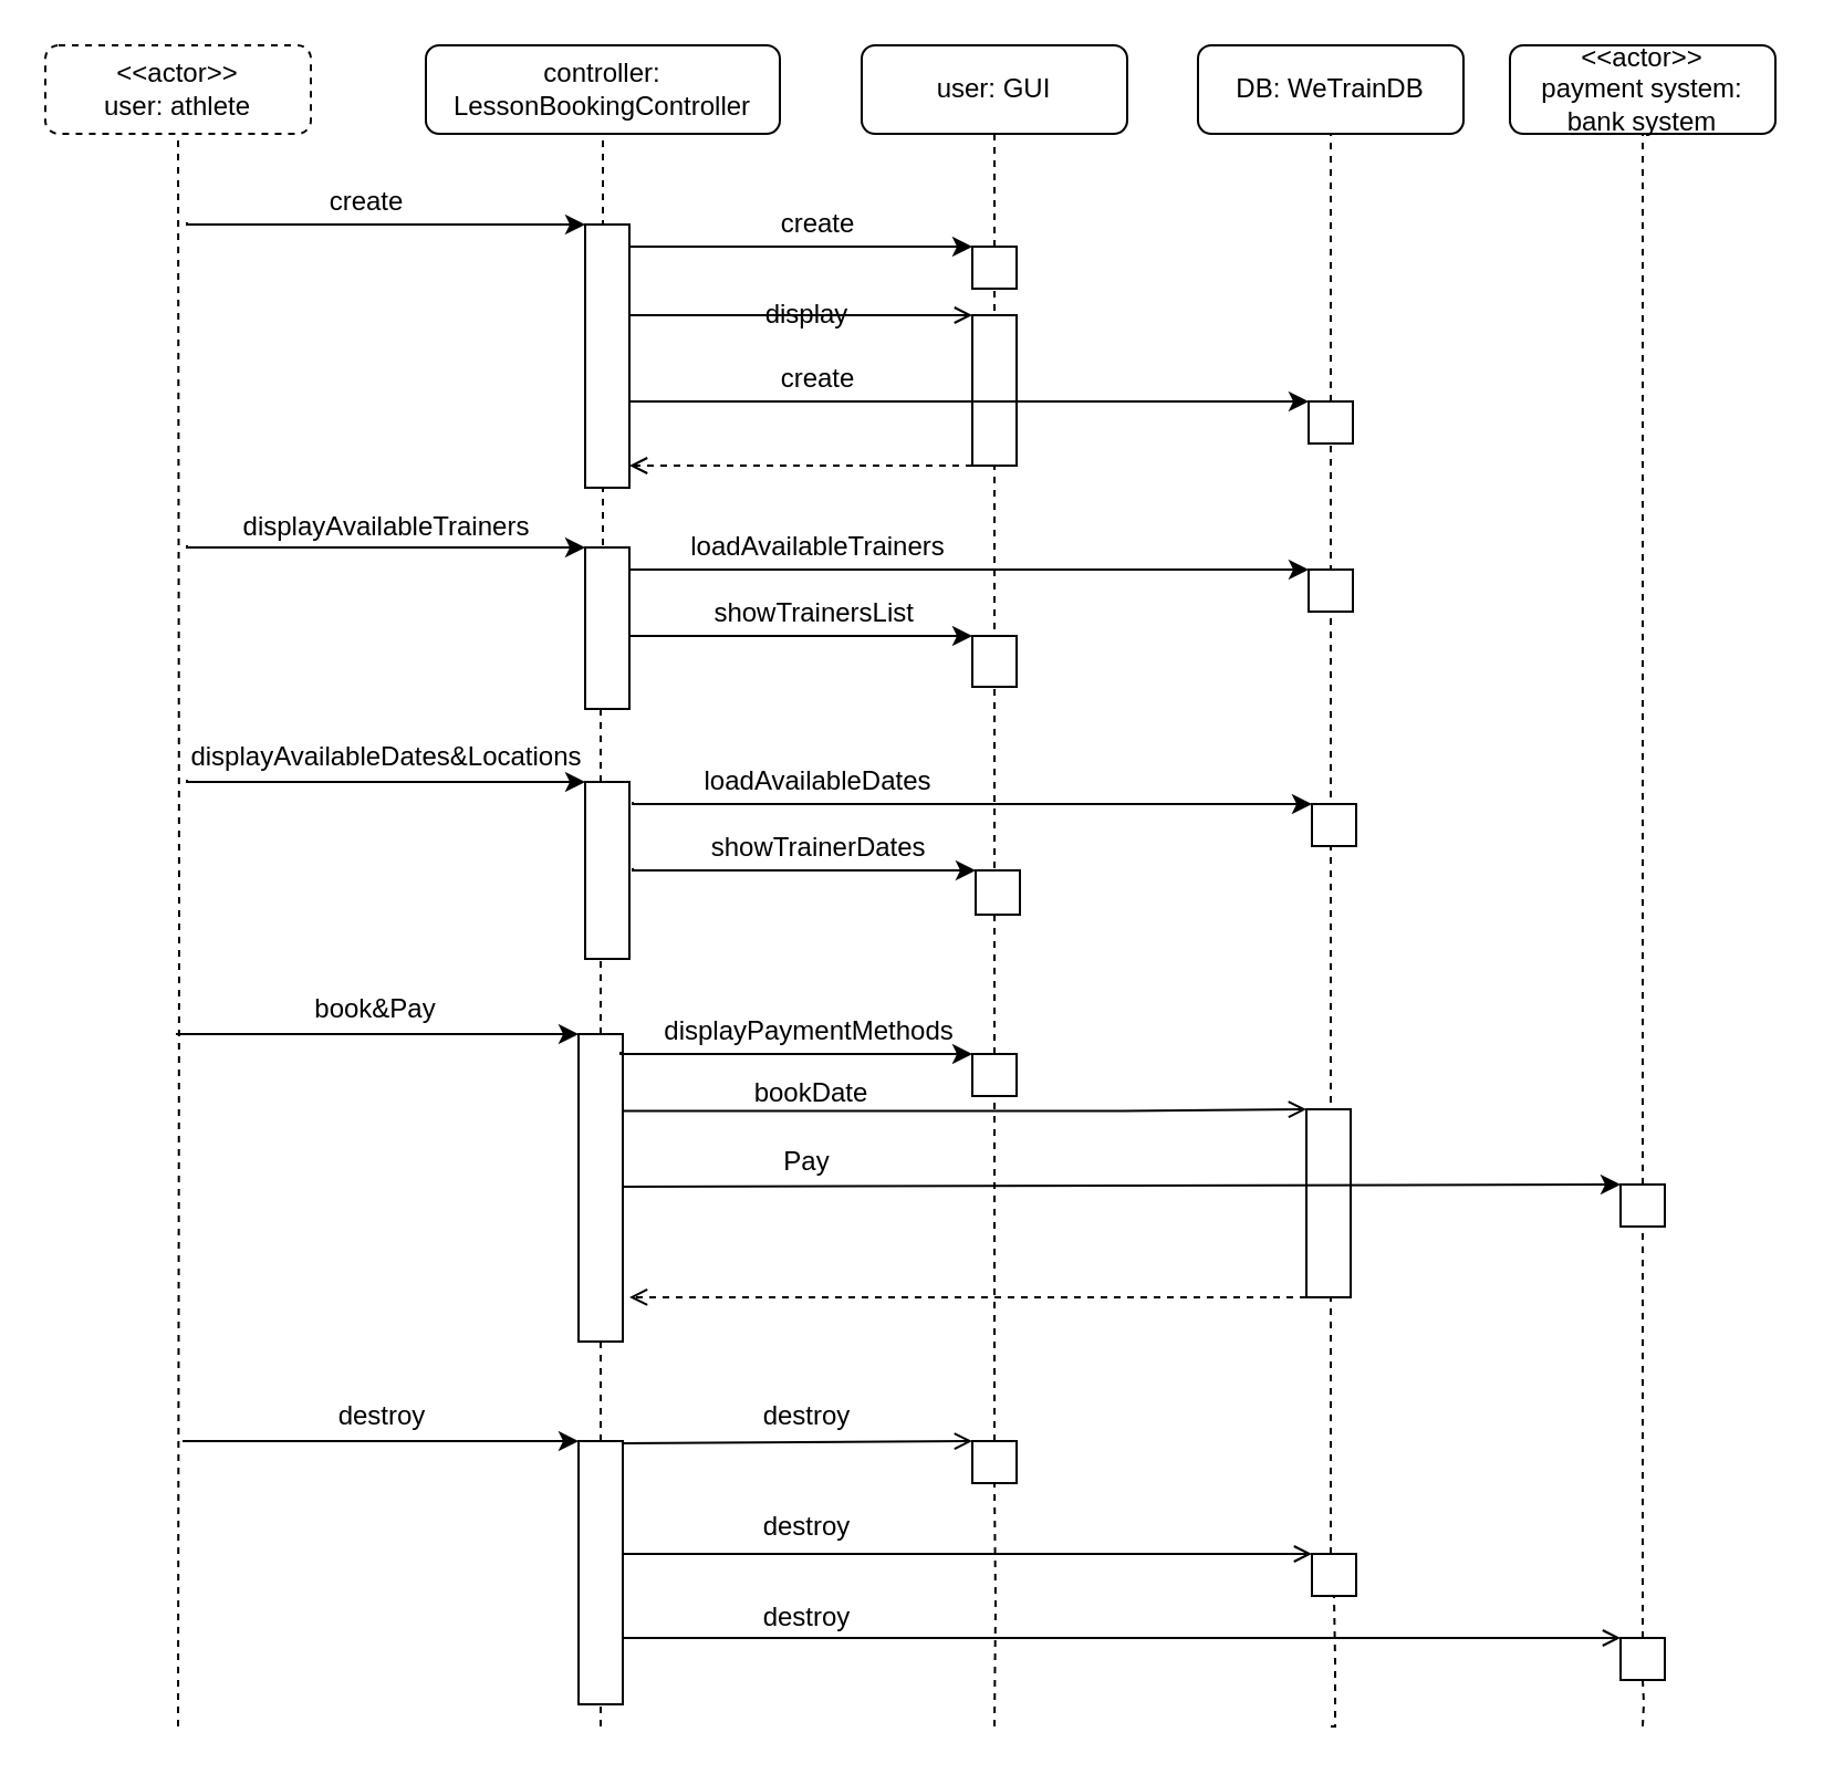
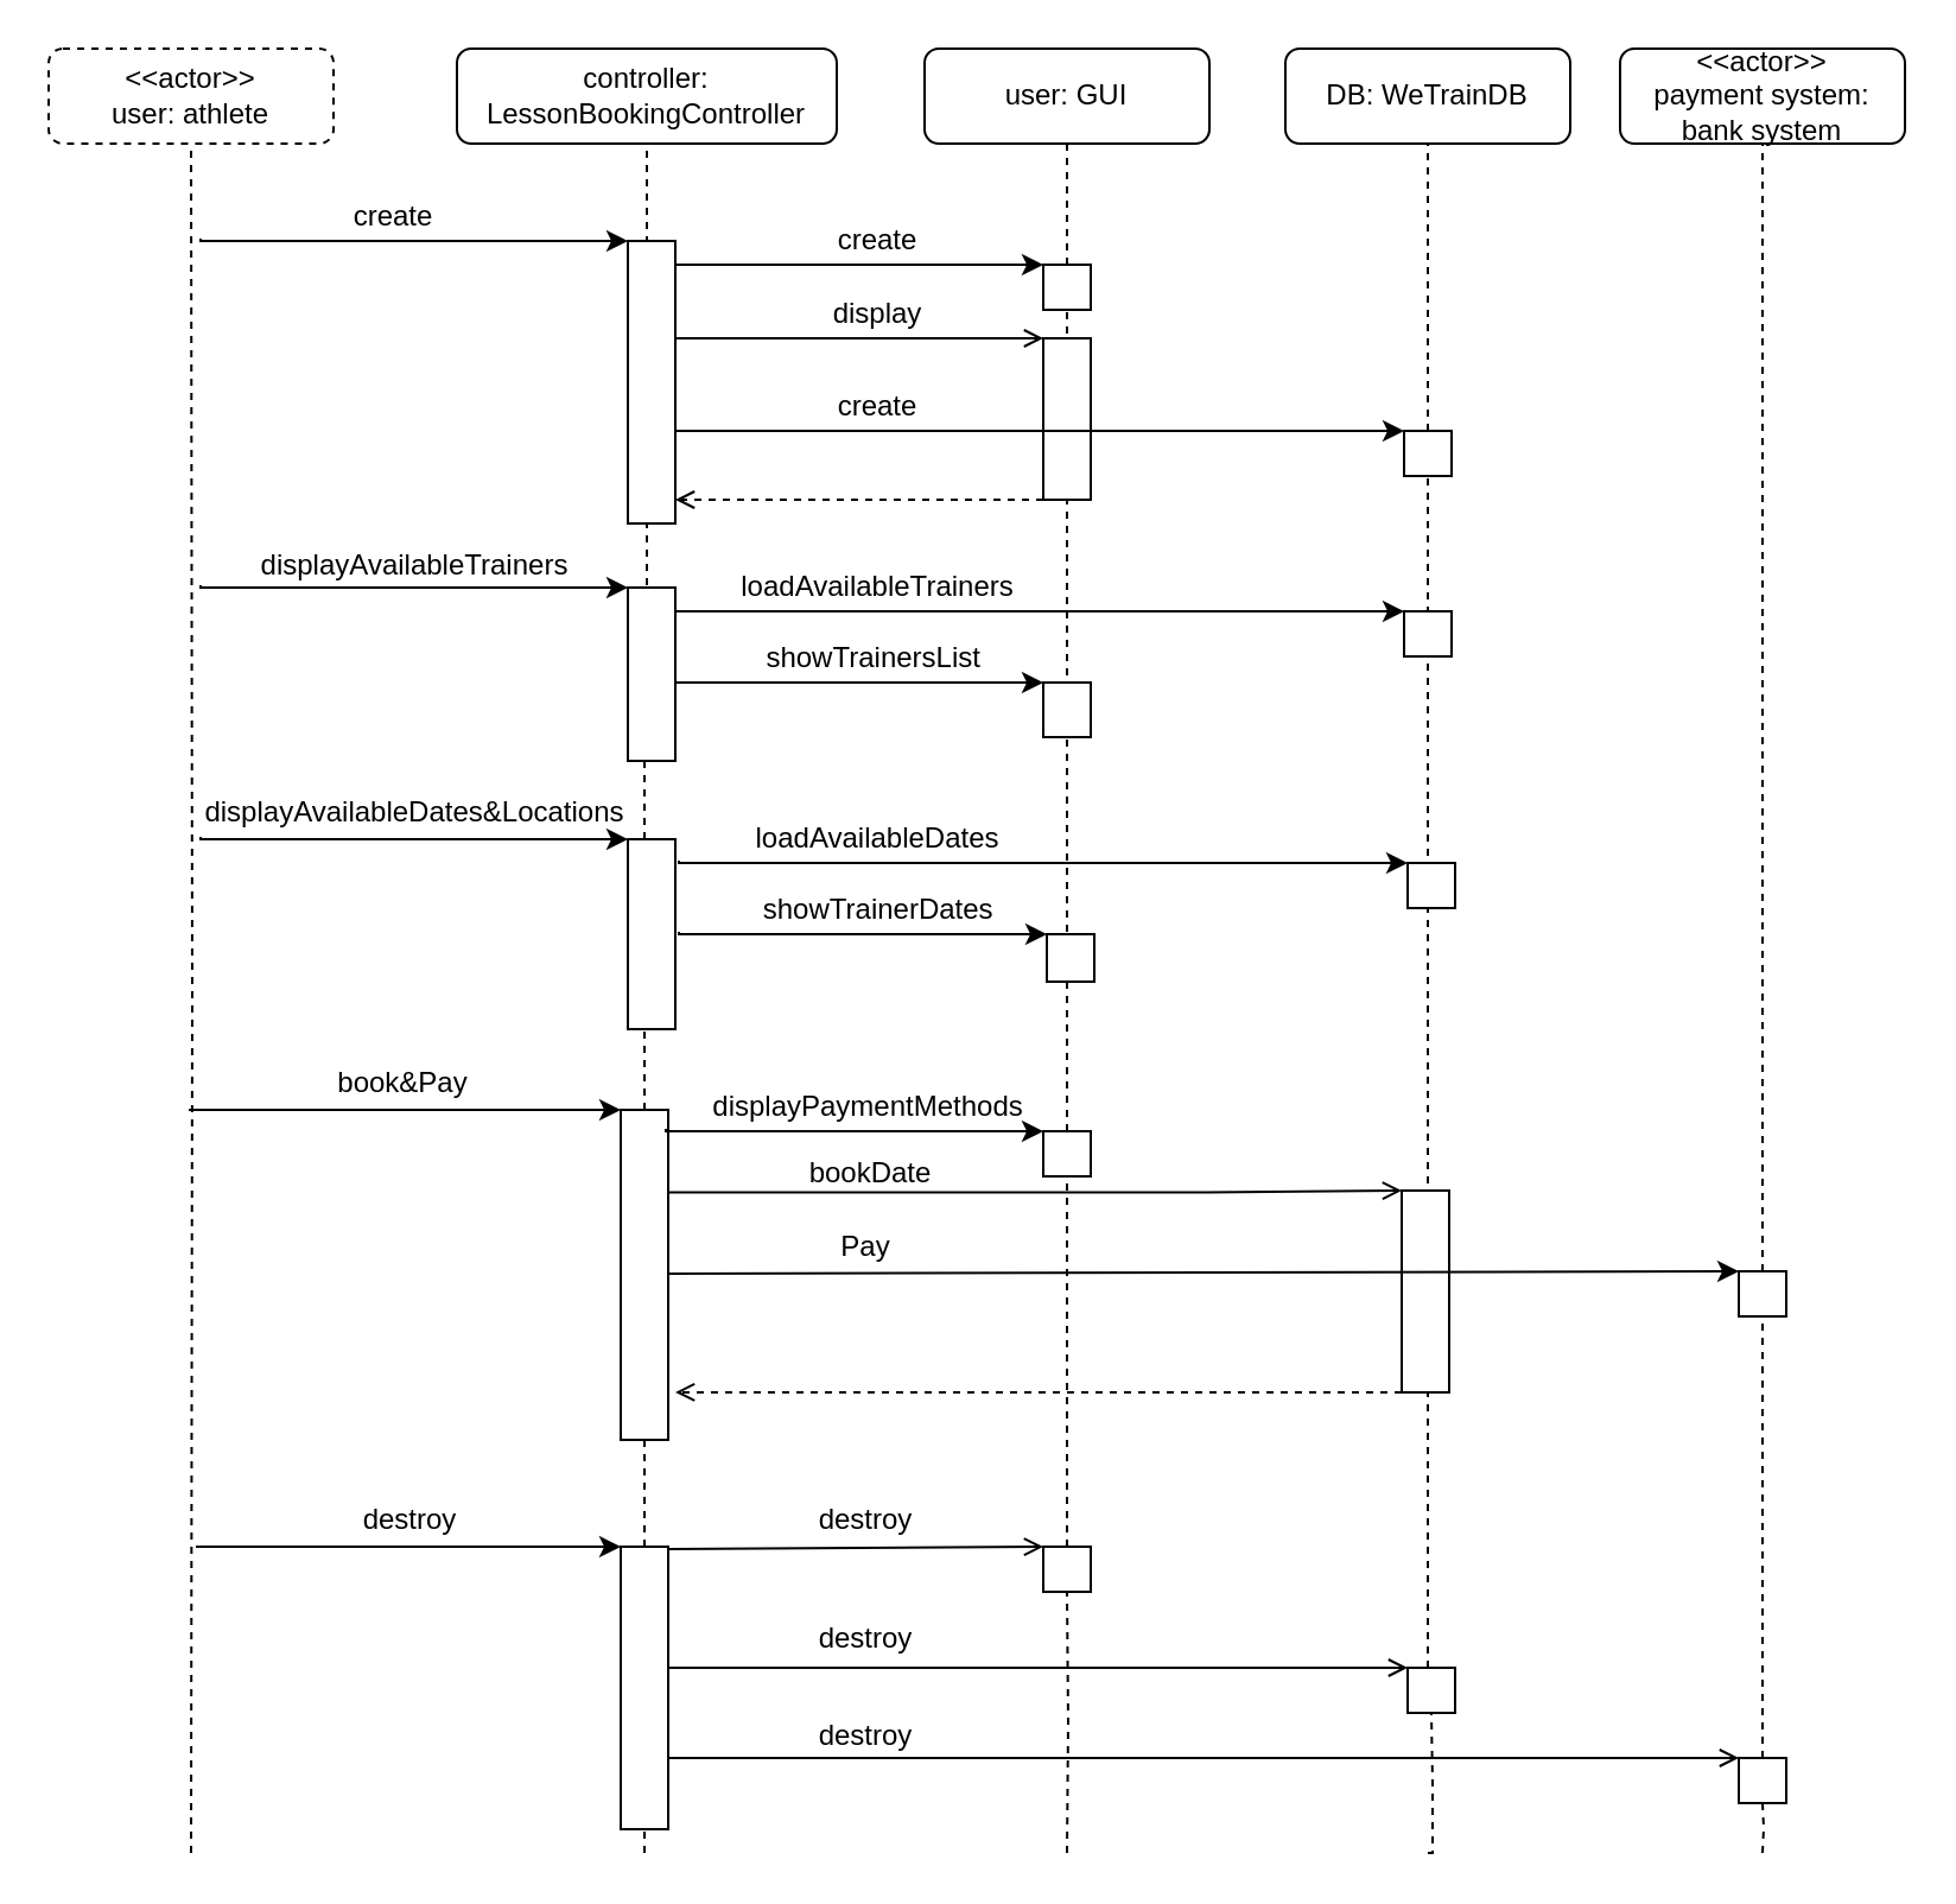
- <mxCell id="20" value="display" style="text;html=1;align=center;verticalAlign=middle;resizable=0;points=[];autosize=1;strokeColor=none;fillColor=none;" vertex="1" parent="1"><mxGeometry x="339" y="132" width="50" height="20" as="geometry" /></mxCell>
+ <mxCell id="20" value="display" style="text;html=1;align=center;verticalAlign=middle;resizable=0;points=[];autosize=1;strokeColor=none;fillColor=none;" vertex="1" parent="1"><mxGeometry x="344" y="122" width="50" height="20" as="geometry" /></mxCell>
